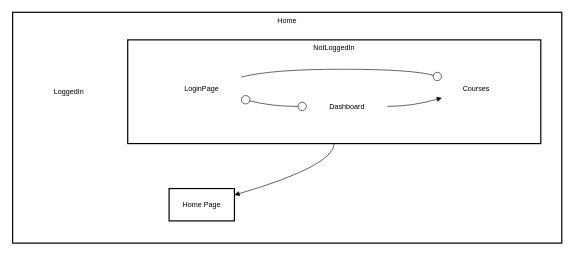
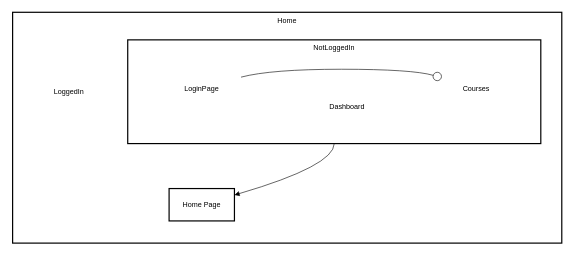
- <mxCell id="11" value="" style="curved=1;startArrow=none;endArrow=block;exitX=1.01;exitY=0.5;entryX=0;entryY=0.81;" edge="1" parent="5" source="7" target="8"><mxGeometry relative="1" as="geometry"><Array as="points"><mxPoint x="474" y="111" /></Array></mxGeometry></mxCell>
- <mxCell id="9" value="" style="curved=1;startArrow=circle;startFill=0;endArrow=circle;endFill=0;exitX=1;exitY=0.83;entryX=0;entryY=0.5;" edge="1" parent="5" source="6" target="7"><mxGeometry relative="1" as="geometry"><Array as="points"><mxPoint x="239" y="111" /></Array></mxGeometry></mxCell>
